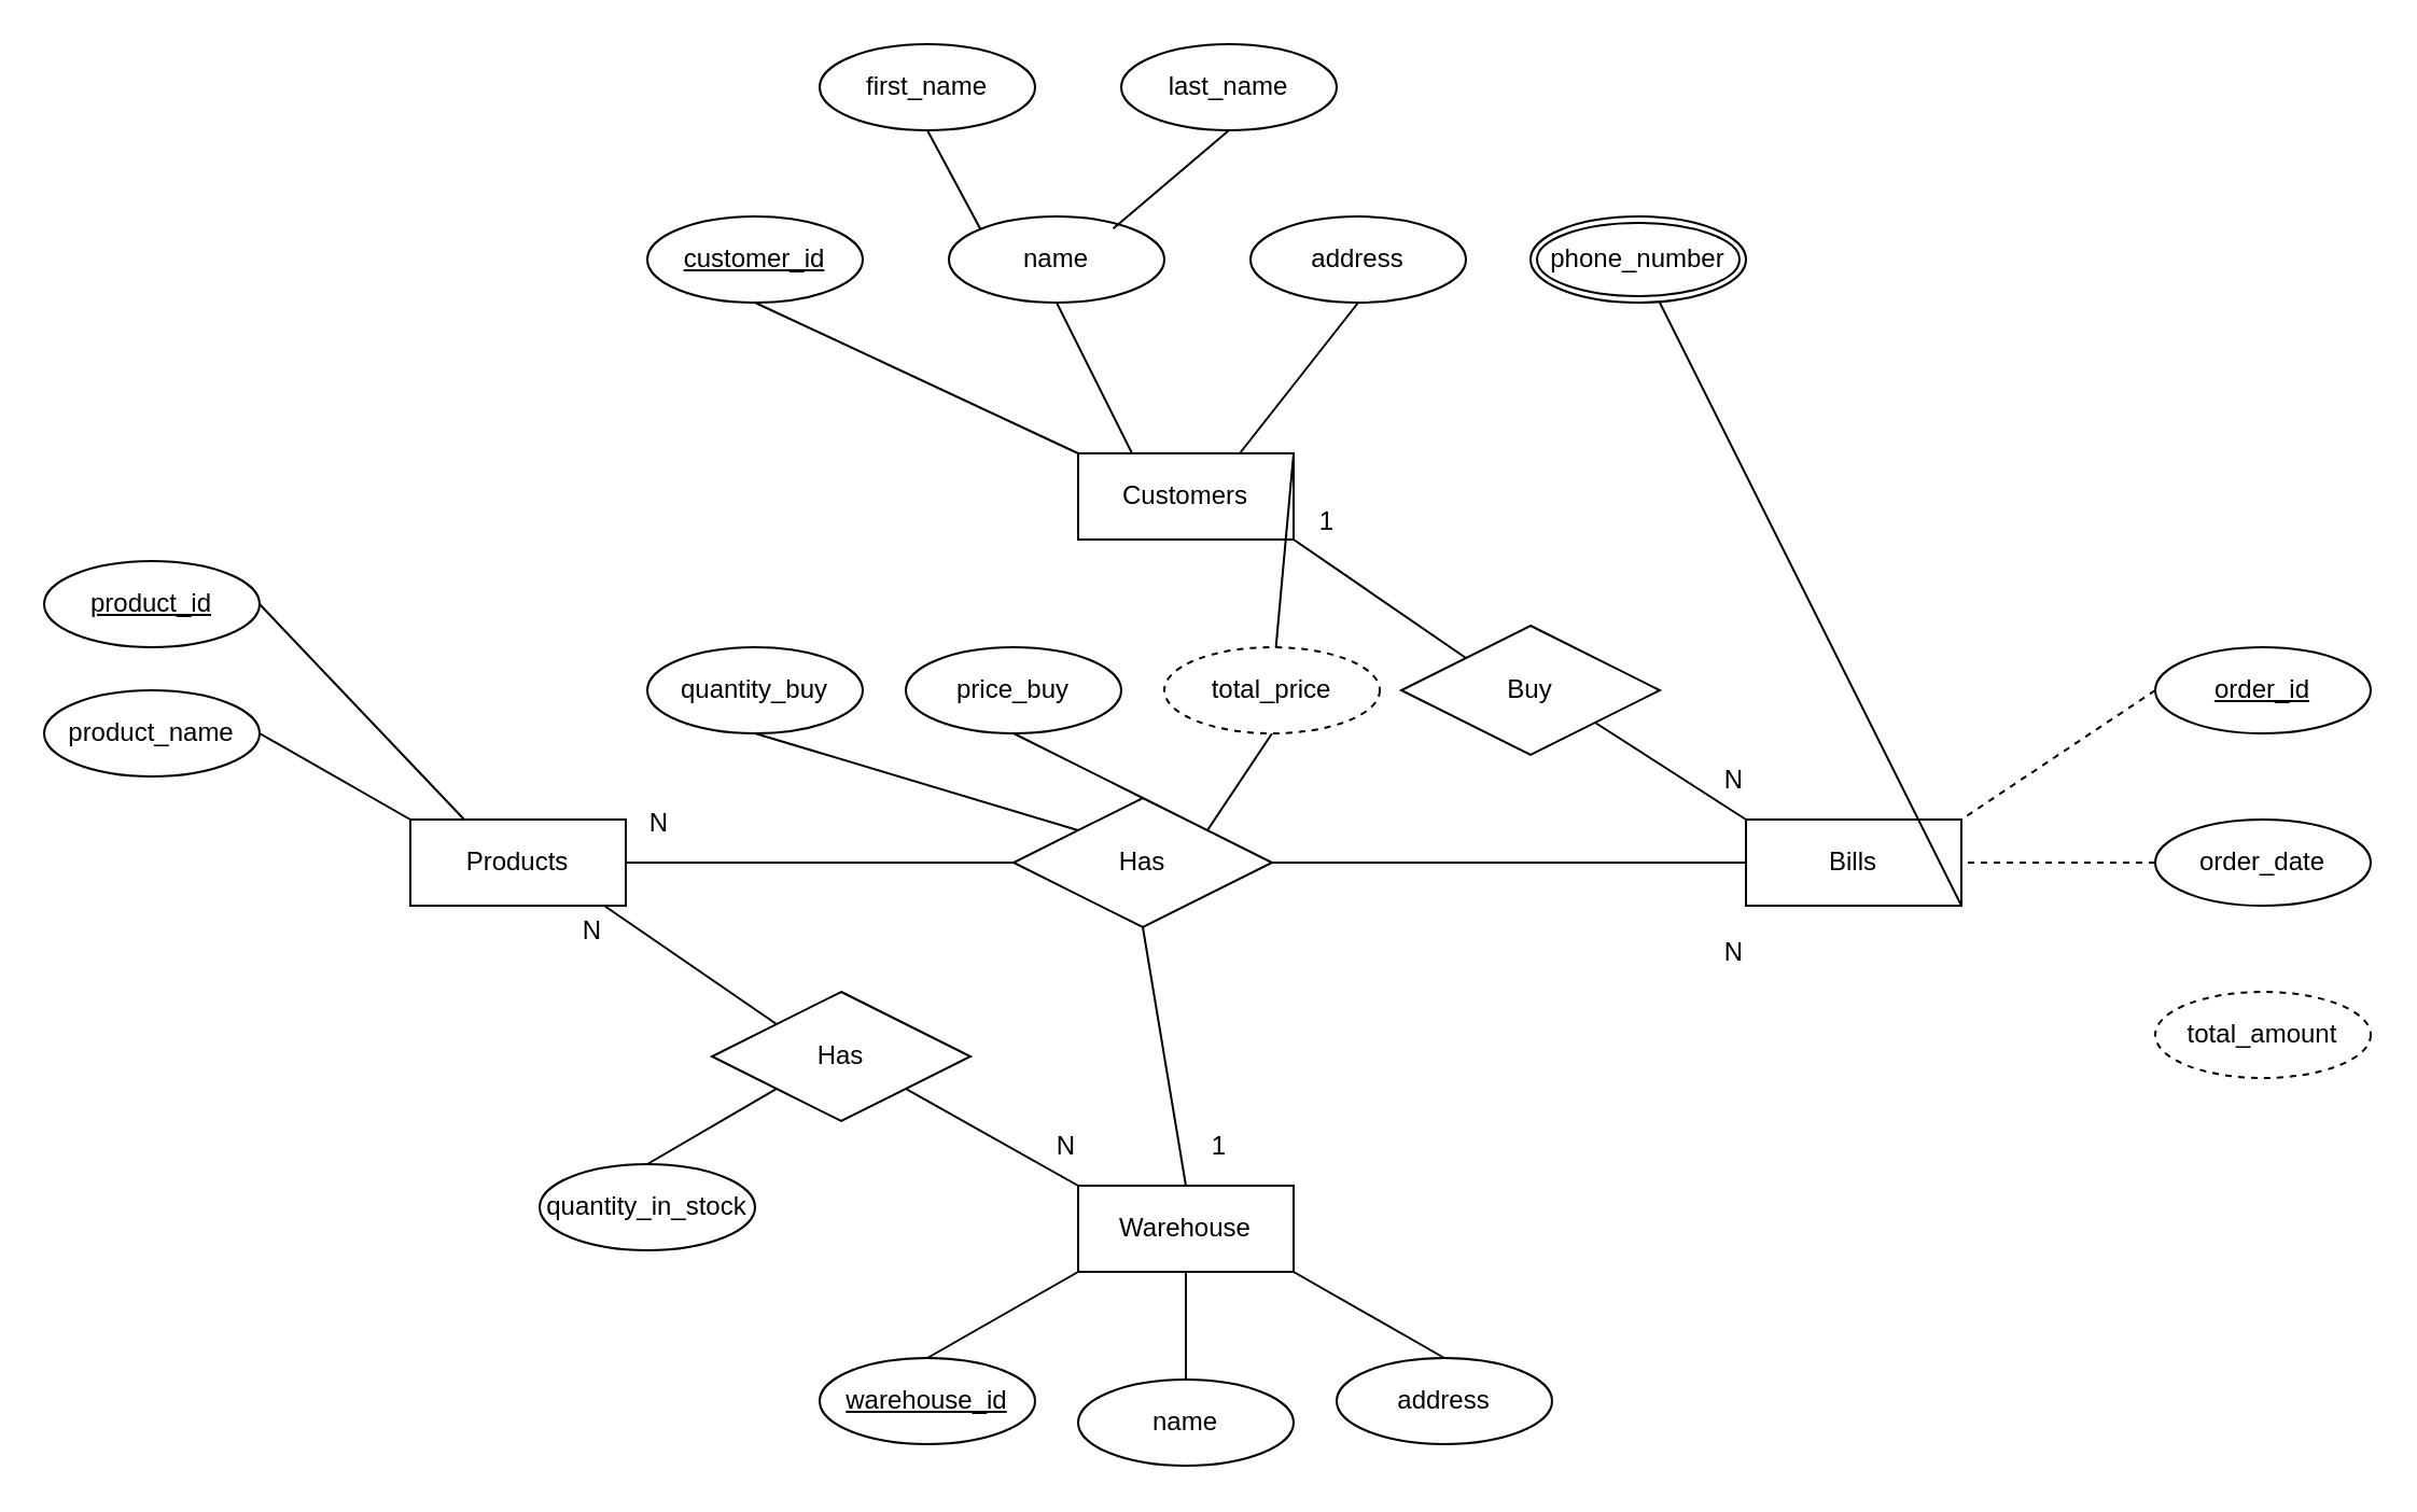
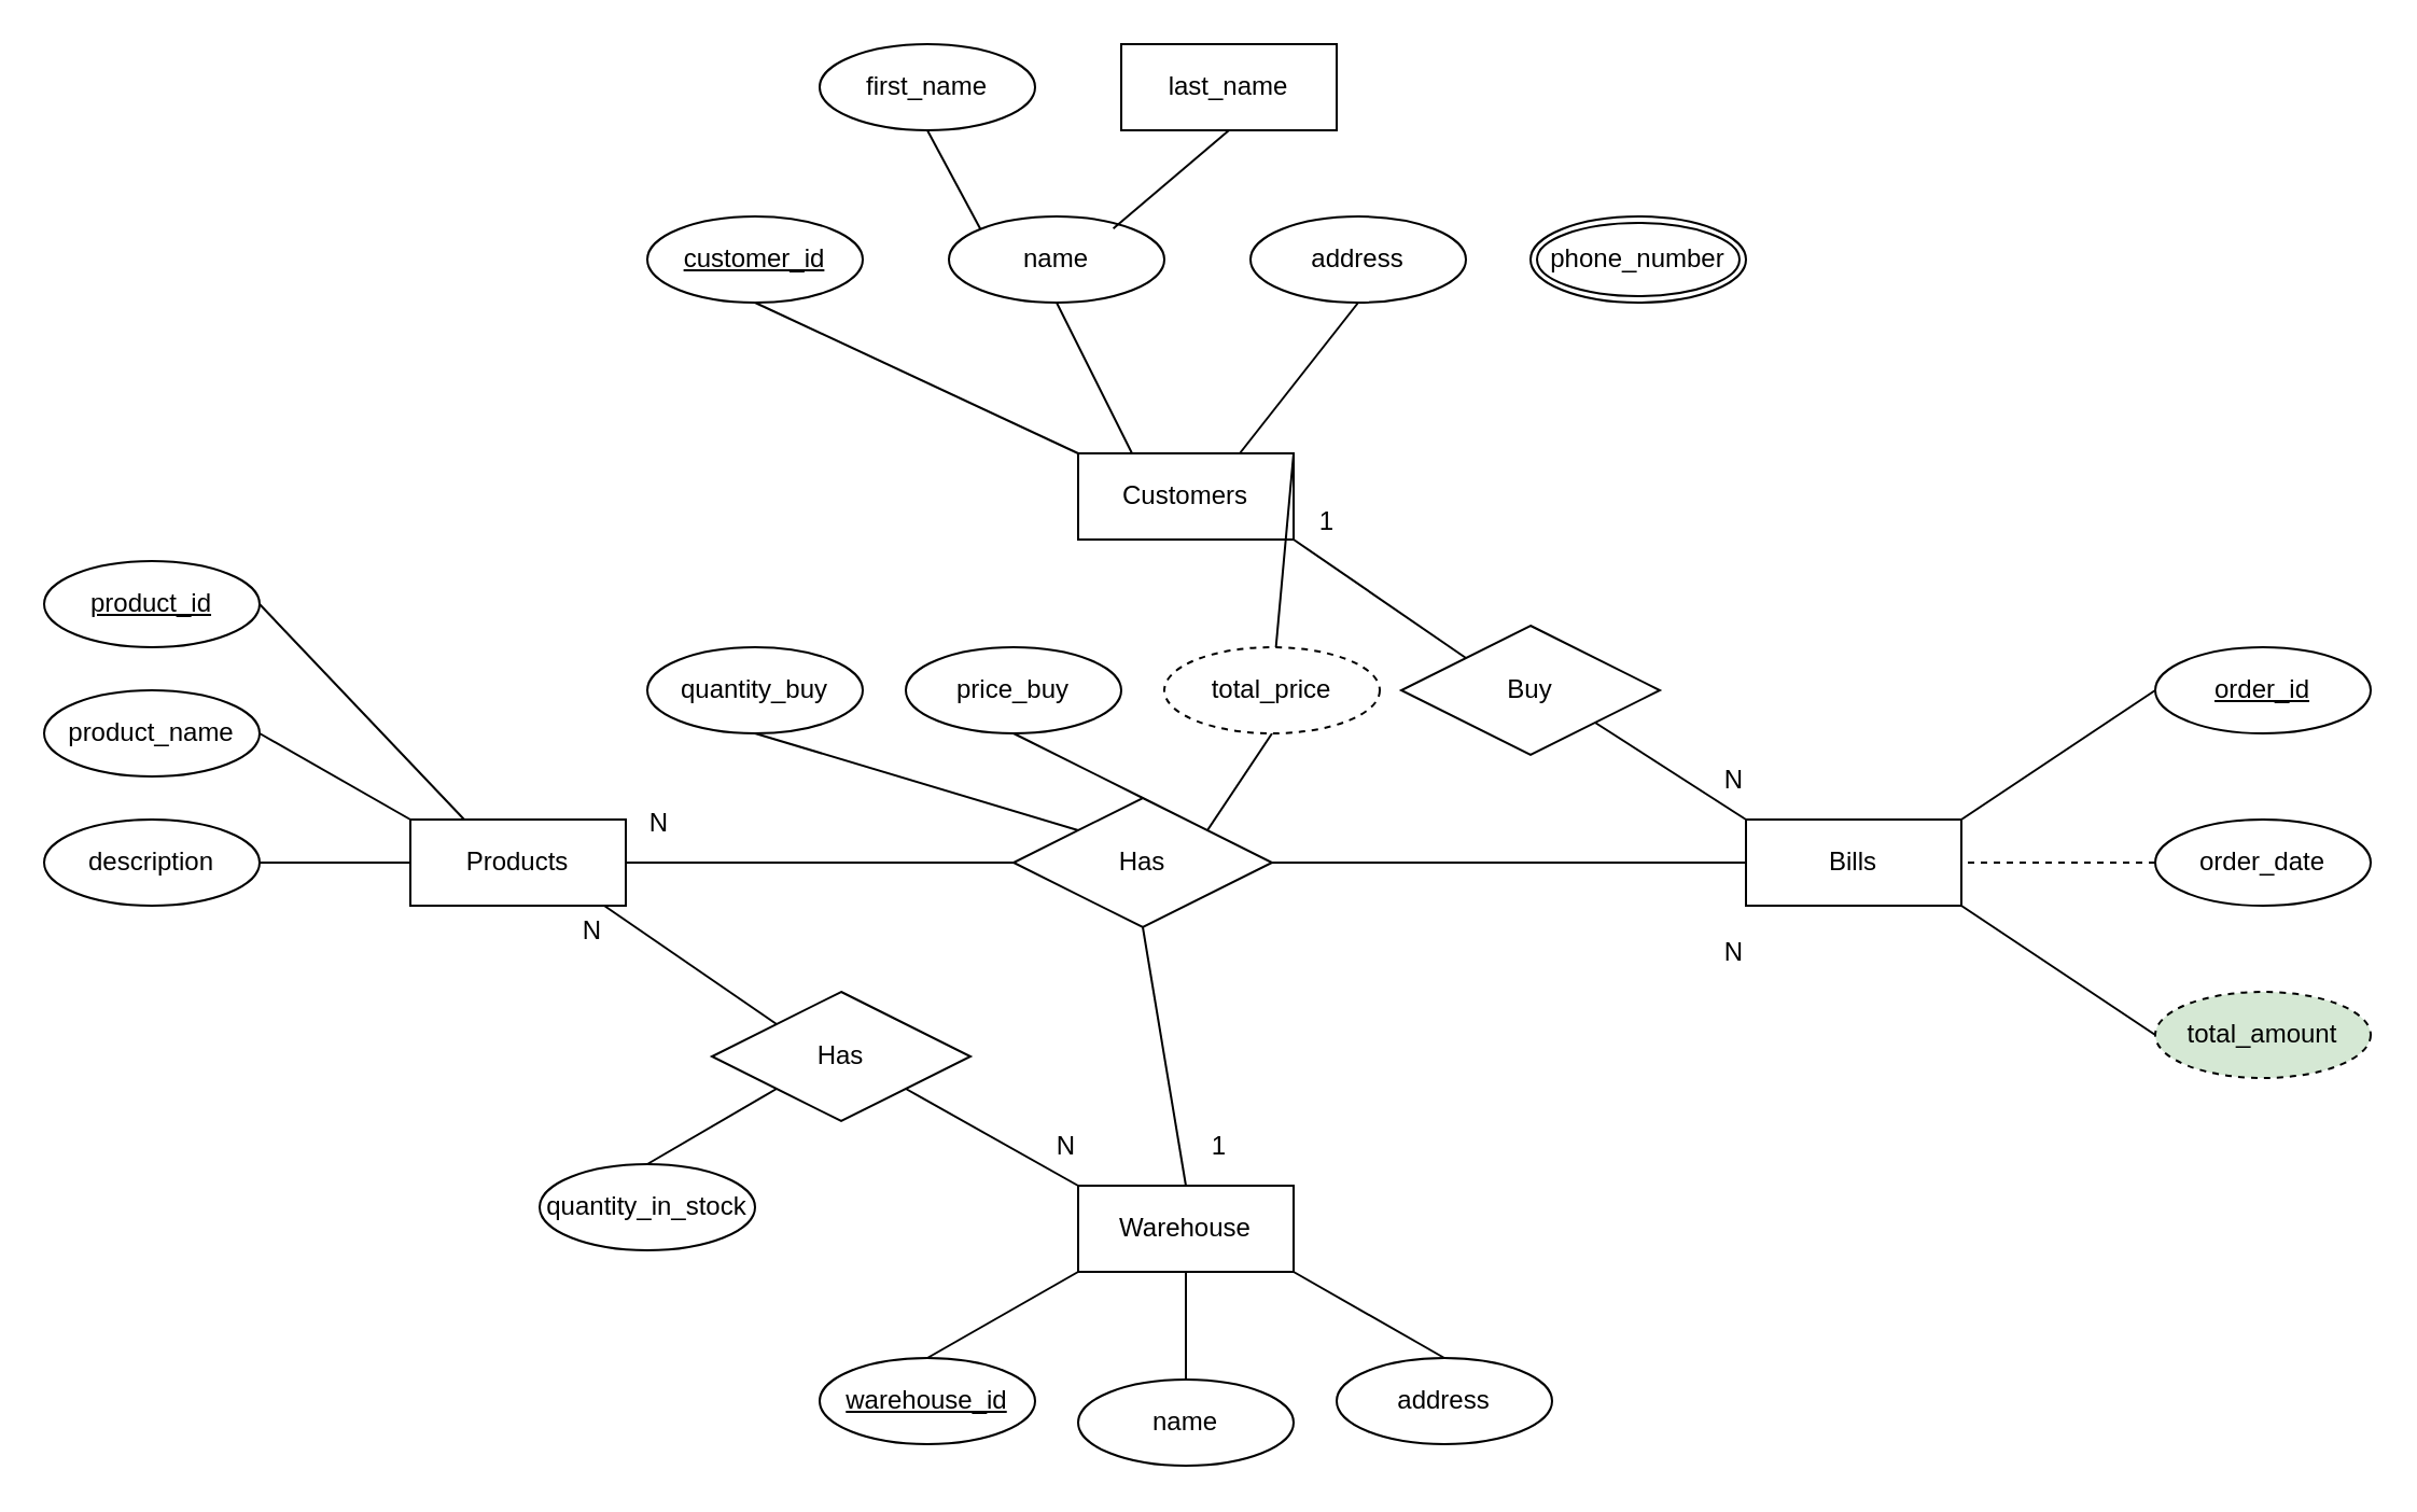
- <mxCell id="12" value="last_name" style="ellipse;whiteSpace=wrap;html=1;align=center;" parent="1" vertex="1"><mxGeometry x="520" y="20" width="100" height="40" as="geometry" /></mxCell>
+ <mxCell id="12" value="last_name" style="whiteSpace=wrap;html=1;align=center;rounded=0;" parent="1" vertex="1"><mxGeometry x="520" y="20" width="100" height="40" as="geometry" /></mxCell>
- <mxCell id="28" value="" style="endArrow=none;html=1;rounded=0;exitX=1;exitY=1;exitDx=0;exitDy=0;" parent="1" source="4" target="42" edge="1"><mxGeometry relative="1" as="geometry"><mxPoint x="830" y="190" as="sourcePoint" /><mxPoint x="950" y="490" as="targetPoint" /></mxGeometry></mxCell>
+ <mxCell id="28" value="" style="endArrow=none;html=1;rounded=0;exitX=1;exitY=1;exitDx=0;exitDy=0;entryX=0;entryY=0.5;entryDx=0;entryDy=0;" parent="1" source="4" target="13" edge="1"><mxGeometry relative="1" as="geometry"><mxPoint x="830" y="190" as="sourcePoint" /><mxPoint x="950" y="490" as="targetPoint" /></mxGeometry></mxCell>
- <mxCell id="30" value="" style="endArrow=none;html=1;rounded=0;exitX=0;exitY=0.5;exitDx=0;exitDy=0;entryX=1;entryY=0;entryDx=0;entryDy=0;dashed=1;" parent="1" source="14" target="4" edge="1"><mxGeometry relative="1" as="geometry"><mxPoint x="830" y="190" as="sourcePoint" /><mxPoint x="990" y="190" as="targetPoint" /></mxGeometry></mxCell>
+ <mxCell id="30" value="" style="endArrow=none;html=1;rounded=0;exitX=0;exitY=0.5;exitDx=0;exitDy=0;entryX=1;entryY=0;entryDx=0;entryDy=0;" parent="1" source="14" target="4" edge="1"><mxGeometry relative="1" as="geometry"><mxPoint x="830" y="190" as="sourcePoint" /><mxPoint x="990" y="190" as="targetPoint" /></mxGeometry></mxCell>
+ <mxCell id="8" value="description" style="ellipse;whiteSpace=wrap;html=1;align=center;" parent="1" vertex="1"><mxGeometry x="20" y="380" width="100" height="40" as="geometry" /></mxCell>
+ <mxCell id="19" value="" style="endArrow=none;html=1;rounded=0;exitX=1;exitY=0.5;exitDx=0;exitDy=0;entryX=0;entryY=0.5;entryDx=0;entryDy=0;" parent="1" source="8" target="2" edge="1"><mxGeometry relative="1" as="geometry"><mxPoint x="520" y="350" as="sourcePoint" /><mxPoint x="680" y="350" as="targetPoint" /></mxGeometry></mxCell>
- <mxCell id="13" value="total_amount" style="ellipse;whiteSpace=wrap;html=1;align=center;dashed=1;" parent="1" vertex="1"><mxGeometry x="1000" y="460" width="100" height="40" as="geometry" /></mxCell>
+ <mxCell id="13" value="total_amount" style="ellipse;whiteSpace=wrap;html=1;align=center;dashed=1;fillColor=#d5e8d4;" parent="1" vertex="1"><mxGeometry x="1000" y="460" width="100" height="40" as="geometry" /></mxCell>
